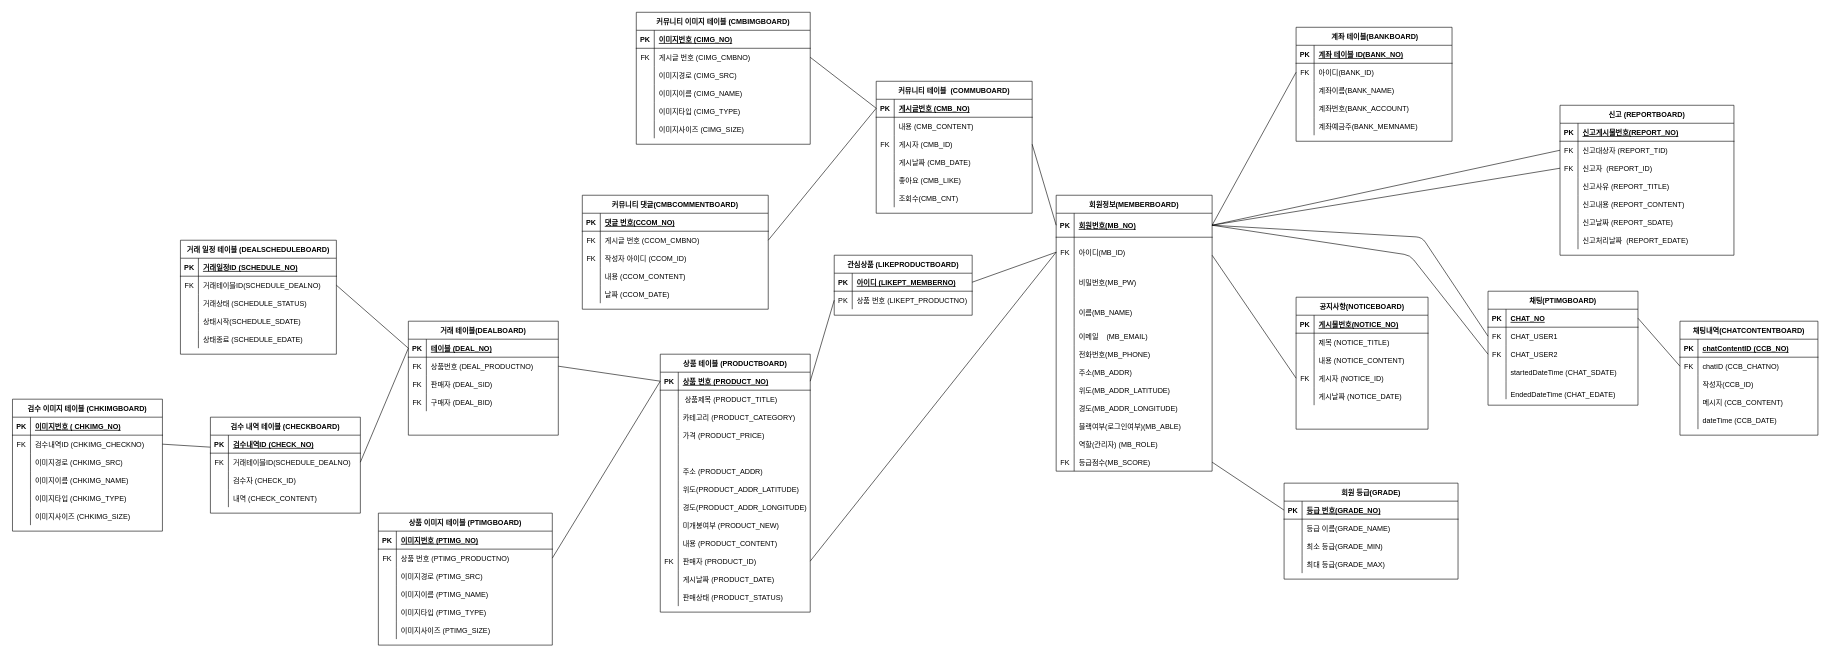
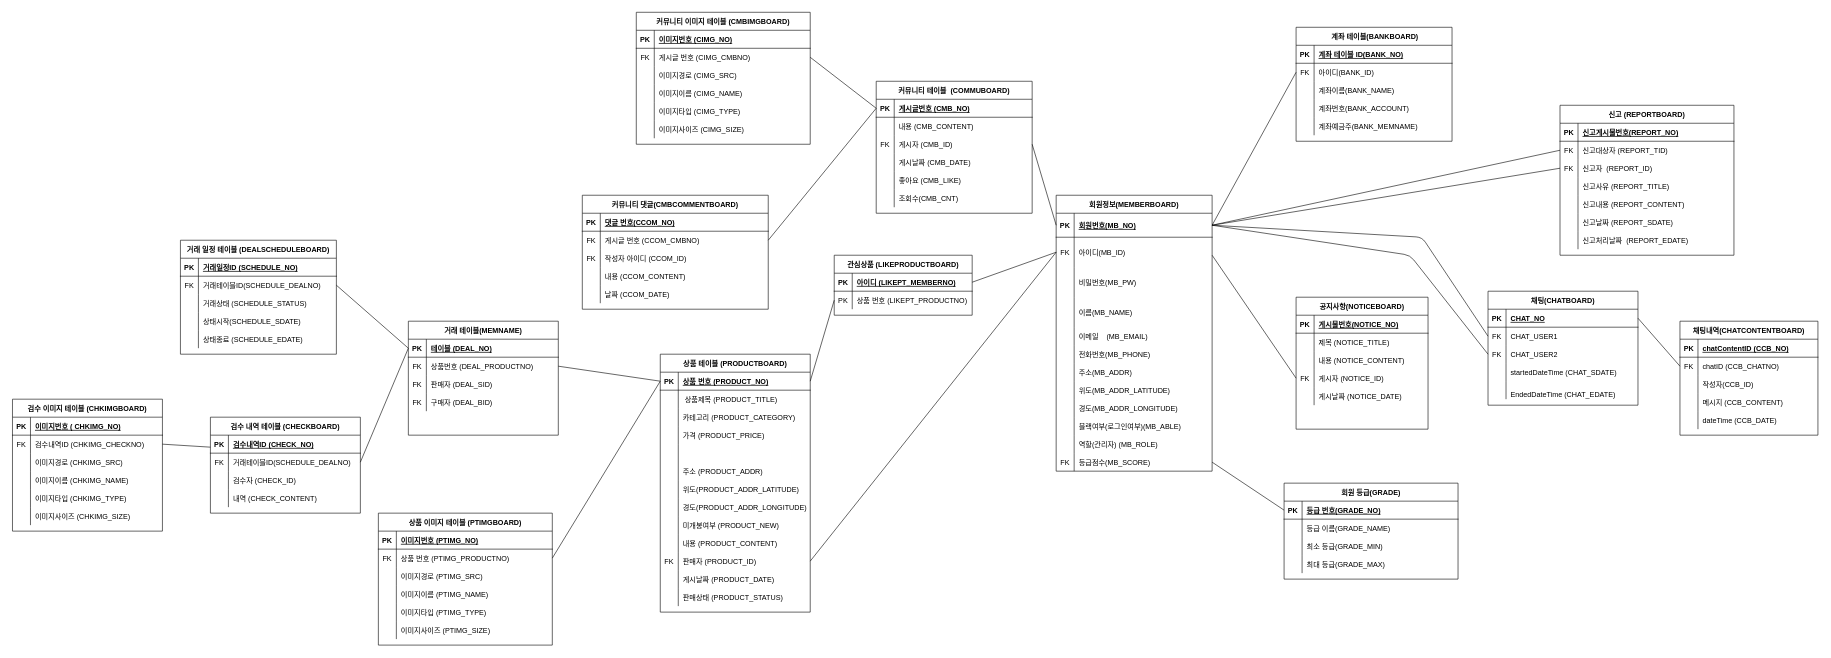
- <mxCell id="208" value="채팅(PTIMGBOARD)" style="shape=table;startSize=30;container=1;collapsible=1;childLayout=tableLayout;fixedRows=1;rowLines=0;fontStyle=1;align=center;resizeLast=1;" parent="1" vertex="1"><mxGeometry x="2480" y="485" width="250" height="190" as="geometry" /></mxCell>
+ <mxCell id="208" value="채팅(CHATBOARD)" style="shape=table;startSize=30;container=1;collapsible=1;childLayout=tableLayout;fixedRows=1;rowLines=0;fontStyle=1;align=center;resizeLast=1;" parent="1" vertex="1"><mxGeometry x="2480" y="485" width="250" height="190" as="geometry" /></mxCell>
- <mxCell id="243" value="거래 테이블(DEALBOARD)" style="shape=table;startSize=30;container=1;collapsible=1;childLayout=tableLayout;fixedRows=1;rowLines=0;fontStyle=1;align=center;resizeLast=1;" parent="1" vertex="1"><mxGeometry x="680" y="535" width="250" height="190" as="geometry" /></mxCell>
+ <mxCell id="243" value="거래 테이블(MEMNAME)" style="shape=table;startSize=30;container=1;collapsible=1;childLayout=tableLayout;fixedRows=1;rowLines=0;fontStyle=1;align=center;resizeLast=1;" parent="1" vertex="1"><mxGeometry x="680" y="535" width="250" height="190" as="geometry" /></mxCell>
